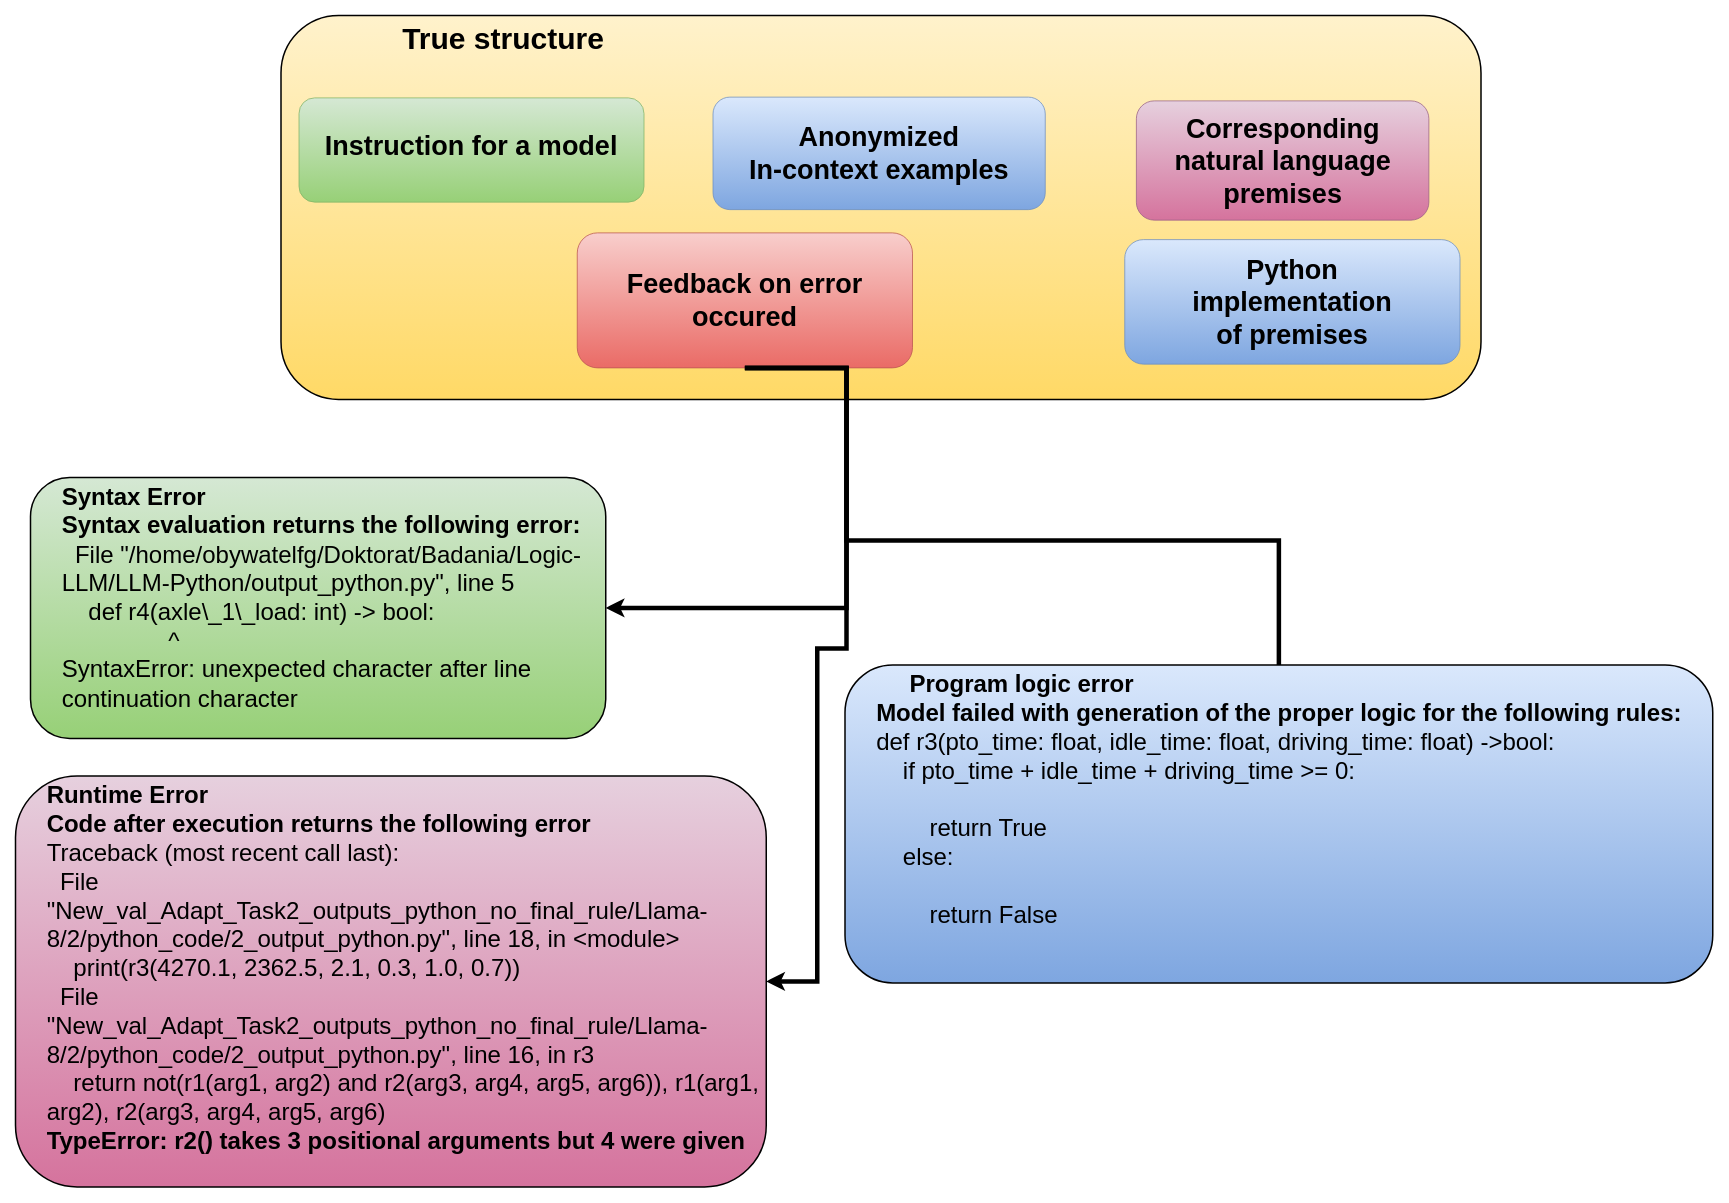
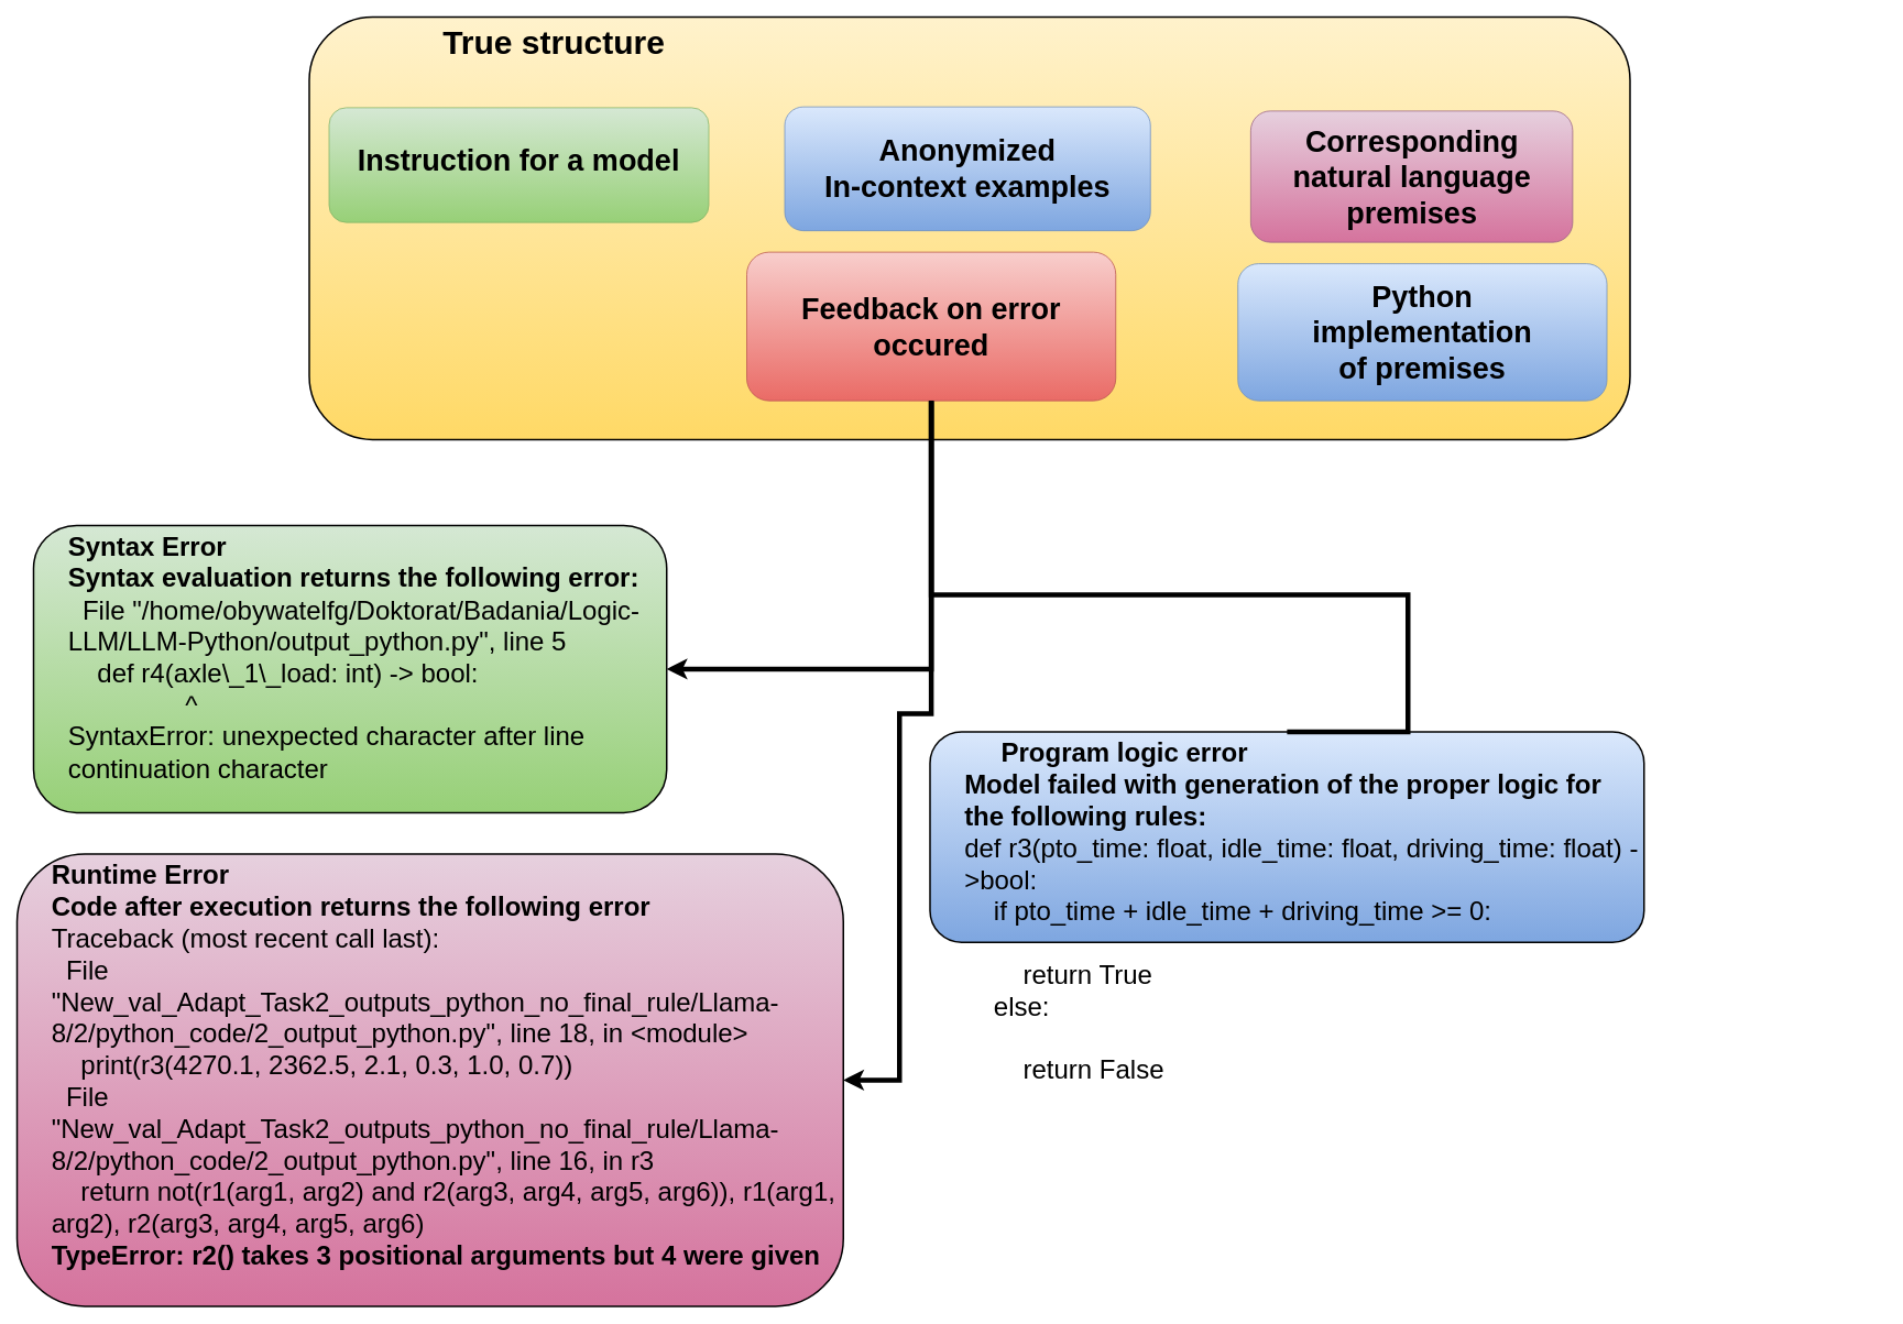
- <mxCell id="10" value="&lt;span style=&quot;font-size: 36px;&quot;&gt;&lt;b&gt;Feedback on error occured&lt;/b&gt;&lt;/span&gt;" style="text;html=1;align=center;verticalAlign=middle;whiteSpace=wrap;rounded=1;strokeColor=#b85450;fillColor=#f8cecc;gradientColor=#ea6b66;" parent="1" vertex="1"><mxGeometry x="769" y="310" width="447" height="180" as="geometry" /></mxCell>
+ <mxCell id="10" value="&lt;span style=&quot;font-size: 36px;&quot;&gt;&lt;b&gt;Feedback on error occured&lt;/b&gt;&lt;/span&gt;" style="text;html=1;align=center;verticalAlign=middle;whiteSpace=wrap;rounded=1;strokeColor=#b85450;fillColor=#f8cecc;gradientColor=#ea6b66;" parent="1" vertex="1"><mxGeometry x="904" y="305" width="447" height="180" as="geometry" /></mxCell>
- <mxCell id="9" value="&lt;blockquote style=&quot;margin: 0 0 0 40px; border: none; padding: 0px;&quot;&gt;&lt;b style=&quot;&quot;&gt;&lt;font style=&quot;font-size: 32px;&quot;&gt;&amp;nbsp; &amp;nbsp; &amp;nbsp;Program logic error&lt;br&gt;&lt;/font&gt;&lt;/b&gt;&lt;b&gt;&lt;font style=&quot;font-size: 32px;&quot;&gt;Model failed with generation of the proper logic for the following rules:&lt;br&gt;&lt;/font&gt;&lt;/b&gt;&lt;div style=&quot;&quot;&gt;&lt;div style=&quot;&quot;&gt;&lt;font style=&quot;font-size: 32px;&quot;&gt;def r3(pto_time: float, idle_time: float, driving_time: float) -&amp;gt;bool:&lt;/font&gt;&lt;/div&gt;&lt;/div&gt;&lt;span style=&quot;font-size: 32px; background-color: transparent; color: light-dark(rgb(0, 0, 0), rgb(255, 255, 255));&quot;&gt;&amp;nbsp; &amp;nbsp; if pto_time + idle_time + driving_time &amp;gt;= 0:&lt;/span&gt;&lt;br&gt;&lt;blockquote style=&quot;margin: 0 0 0 40px; border: none; padding: 0px;&quot;&gt;&lt;div style=&quot;&quot;&gt;&lt;div style=&quot;&quot;&gt;&lt;font style=&quot;font-size: 32px;&quot;&gt;&lt;br&gt;&lt;/font&gt;&lt;/div&gt;&lt;/div&gt;&lt;/blockquote&gt;&lt;div style=&quot;&quot;&gt;&lt;div style=&quot;&quot;&gt;&lt;font style=&quot;font-size: 32px;&quot;&gt;&amp;nbsp; &amp;nbsp; &amp;nbsp; &amp;nbsp; return True&lt;/font&gt;&lt;/div&gt;&lt;/div&gt;&lt;span style=&quot;font-size: 32px; background-color: transparent; color: light-dark(rgb(0, 0, 0), rgb(255, 255, 255));&quot;&gt;&amp;nbsp; &amp;nbsp; else:&lt;/span&gt;&lt;br&gt;&lt;blockquote style=&quot;margin: 0 0 0 40px; border: none; padding: 0px;&quot;&gt;&lt;div style=&quot;&quot;&gt;&lt;div style=&quot;&quot;&gt;&lt;font style=&quot;font-size: 32px;&quot;&gt;&lt;br&gt;&lt;/font&gt;&lt;/div&gt;&lt;/div&gt;&lt;/blockquote&gt;&lt;div style=&quot;&quot;&gt;&lt;div style=&quot;&quot;&gt;&lt;font style=&quot;font-size: 32px;&quot;&gt;&amp;nbsp; &amp;nbsp; &amp;nbsp; &amp;nbsp; return False&lt;/font&gt;&lt;/div&gt;&lt;/div&gt;&lt;/blockquote&gt;&lt;blockquote style=&quot;margin: 0 0 0 40px; border: none; padding: 0px;&quot;&gt;&lt;div style=&quot;&quot;&gt;&lt;div&gt;&lt;br&gt;&lt;/div&gt;&lt;/div&gt;&lt;/blockquote&gt;" style="text;html=1;align=left;verticalAlign=top;rounded=1;strokeColor=#000000;whiteSpace=wrap;fillColor=#dae8fc;fontSize=24;gradientColor=#7ea6e0;strokeWidth=2;" parent="1" vertex="1"><mxGeometry x="1126" y="886" width="1157" height="424" as="geometry" /></mxCell>
+ <mxCell id="9" value="&lt;blockquote style=&quot;margin: 0 0 0 40px; border: none; padding: 0px;&quot;&gt;&lt;b style=&quot;&quot;&gt;&lt;font style=&quot;font-size: 32px;&quot;&gt;&amp;nbsp; &amp;nbsp; &amp;nbsp;Program logic error&lt;br&gt;&lt;/font&gt;&lt;/b&gt;&lt;b&gt;&lt;font style=&quot;font-size: 32px;&quot;&gt;Model failed with generation of the proper logic for the following rules:&lt;br&gt;&lt;/font&gt;&lt;/b&gt;&lt;div style=&quot;&quot;&gt;&lt;div style=&quot;&quot;&gt;&lt;font style=&quot;font-size: 32px;&quot;&gt;def r3(pto_time: float, idle_time: float, driving_time: float) -&amp;gt;bool:&lt;/font&gt;&lt;/div&gt;&lt;/div&gt;&lt;span style=&quot;font-size: 32px; background-color: transparent; color: light-dark(rgb(0, 0, 0), rgb(255, 255, 255));&quot;&gt;&amp;nbsp; &amp;nbsp; if pto_time + idle_time + driving_time &amp;gt;= 0:&lt;/span&gt;&lt;br&gt;&lt;blockquote style=&quot;margin: 0 0 0 40px; border: none; padding: 0px;&quot;&gt;&lt;div style=&quot;&quot;&gt;&lt;div style=&quot;&quot;&gt;&lt;font style=&quot;font-size: 32px;&quot;&gt;&lt;br&gt;&lt;/font&gt;&lt;/div&gt;&lt;/div&gt;&lt;/blockquote&gt;&lt;div style=&quot;&quot;&gt;&lt;div style=&quot;&quot;&gt;&lt;font style=&quot;font-size: 32px;&quot;&gt;&amp;nbsp; &amp;nbsp; &amp;nbsp; &amp;nbsp; return True&lt;/font&gt;&lt;/div&gt;&lt;/div&gt;&lt;span style=&quot;font-size: 32px; background-color: transparent; color: light-dark(rgb(0, 0, 0), rgb(255, 255, 255));&quot;&gt;&amp;nbsp; &amp;nbsp; else:&lt;/span&gt;&lt;br&gt;&lt;blockquote style=&quot;margin: 0 0 0 40px; border: none; padding: 0px;&quot;&gt;&lt;div style=&quot;&quot;&gt;&lt;div style=&quot;&quot;&gt;&lt;font style=&quot;font-size: 32px;&quot;&gt;&lt;br&gt;&lt;/font&gt;&lt;/div&gt;&lt;/div&gt;&lt;/blockquote&gt;&lt;div style=&quot;&quot;&gt;&lt;div style=&quot;&quot;&gt;&lt;font style=&quot;font-size: 32px;&quot;&gt;&amp;nbsp; &amp;nbsp; &amp;nbsp; &amp;nbsp; return False&lt;/font&gt;&lt;/div&gt;&lt;/div&gt;&lt;/blockquote&gt;&lt;blockquote style=&quot;margin: 0 0 0 40px; border: none; padding: 0px;&quot;&gt;&lt;div style=&quot;&quot;&gt;&lt;div&gt;&lt;br&gt;&lt;/div&gt;&lt;/div&gt;&lt;/blockquote&gt;" style="text;html=1;align=left;verticalAlign=top;rounded=1;strokeColor=#000000;whiteSpace=wrap;fillColor=#dae8fc;fontSize=24;gradientColor=#7ea6e0;strokeWidth=2;" parent="1" vertex="1"><mxGeometry x="1126" y="886" width="865" height="255" as="geometry" /></mxCell>
